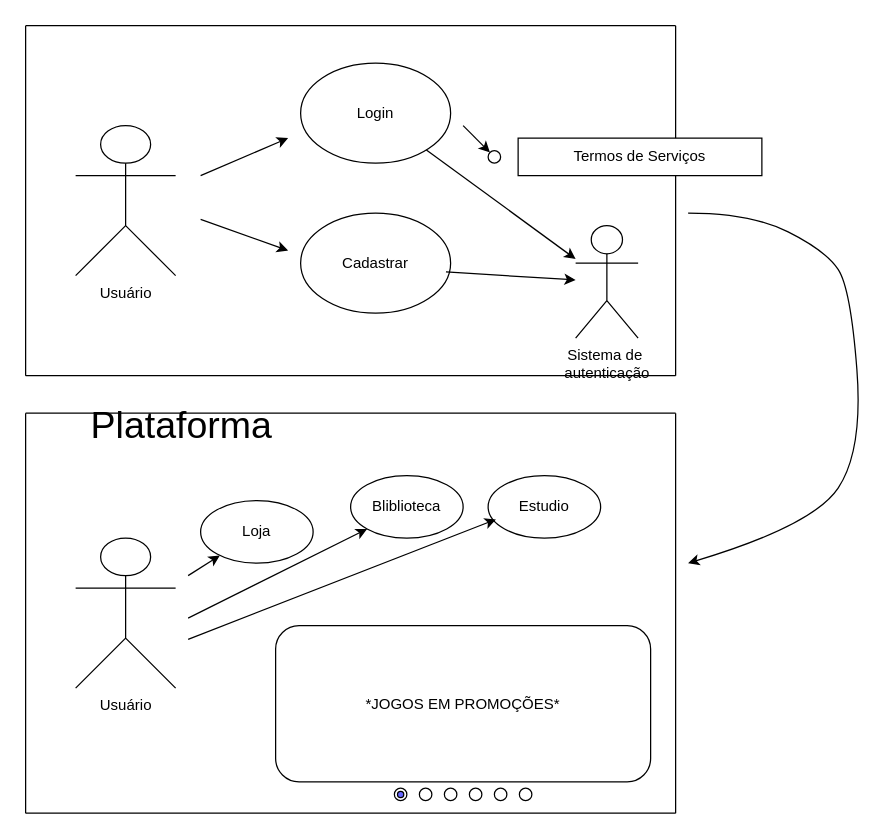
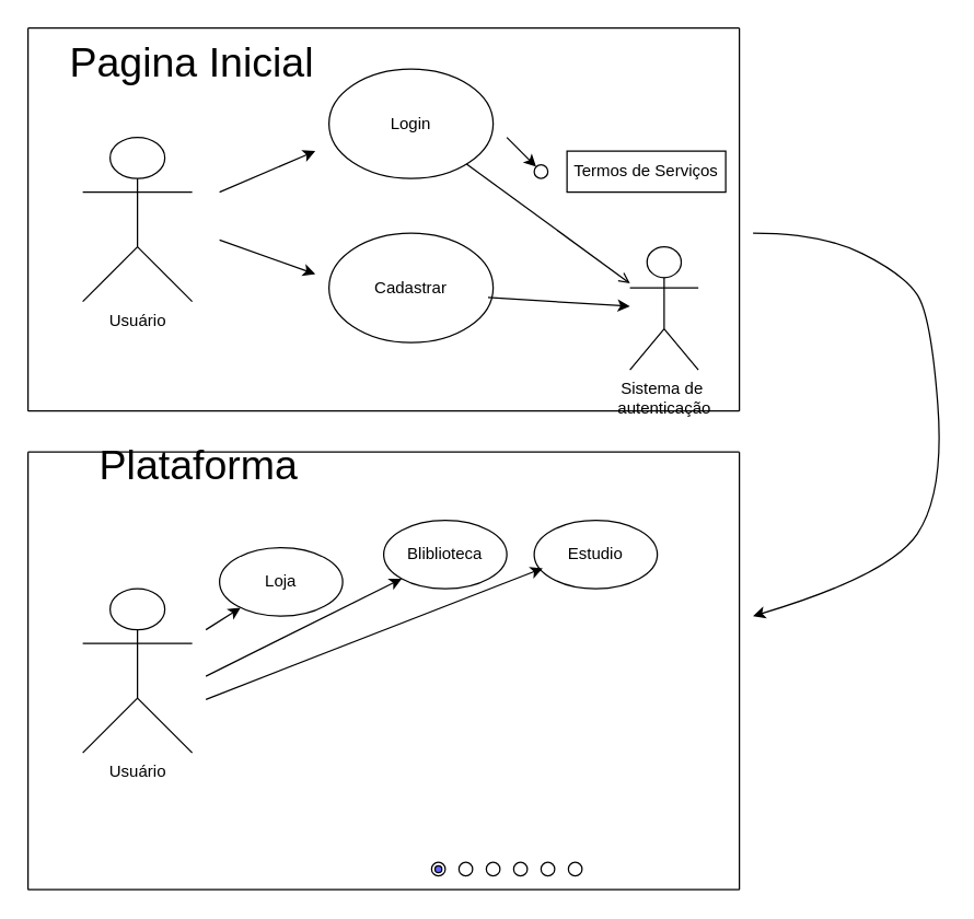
+ <mxCell id="7" value="Pagina Inicial" style="text;html=1;align=center;verticalAlign=middle;whiteSpace=wrap;rounded=0;fontSize=30;" vertex="1" parent="1"><mxGeometry x="40" y="30" width="200" height="30" as="geometry" /></mxCell>
- <mxCell id="14" value="Termos de Serviços" style="rounded=0;whiteSpace=wrap;html=1;" vertex="1" parent="1"><mxGeometry x="414" y="110" width="195" height="30" as="geometry" /></mxCell>
+ <mxCell id="14" value="Termos de Serviços" style="rounded=0;whiteSpace=wrap;html=1;" vertex="1" parent="1"><mxGeometry x="414" y="110" width="116" height="30" as="geometry" /></mxCell>
- <mxCell id="27" value="" style="endArrow=classic;html=1;rounded=0;" edge="1" parent="1" source="2" target="26"><mxGeometry width="50" height="50" relative="1" as="geometry"><mxPoint x="370" y="210" as="sourcePoint" /><mxPoint x="450" y="220" as="targetPoint" /></mxGeometry></mxCell>
+ <mxCell id="27" value="" style="endArrow=open;html=1;rounded=0;" edge="1" parent="1" source="2" target="26"><mxGeometry width="50" height="50" relative="1" as="geometry"><mxPoint x="370" y="210" as="sourcePoint" /><mxPoint x="450" y="220" as="targetPoint" /></mxGeometry></mxCell>
- <mxCell id="31" value="*JOGOS EM PROMOÇÕES*" style="rounded=1;whiteSpace=wrap;html=1;" vertex="1" parent="1"><mxGeometry x="220" y="500" width="300" height="125" as="geometry" /></mxCell>
